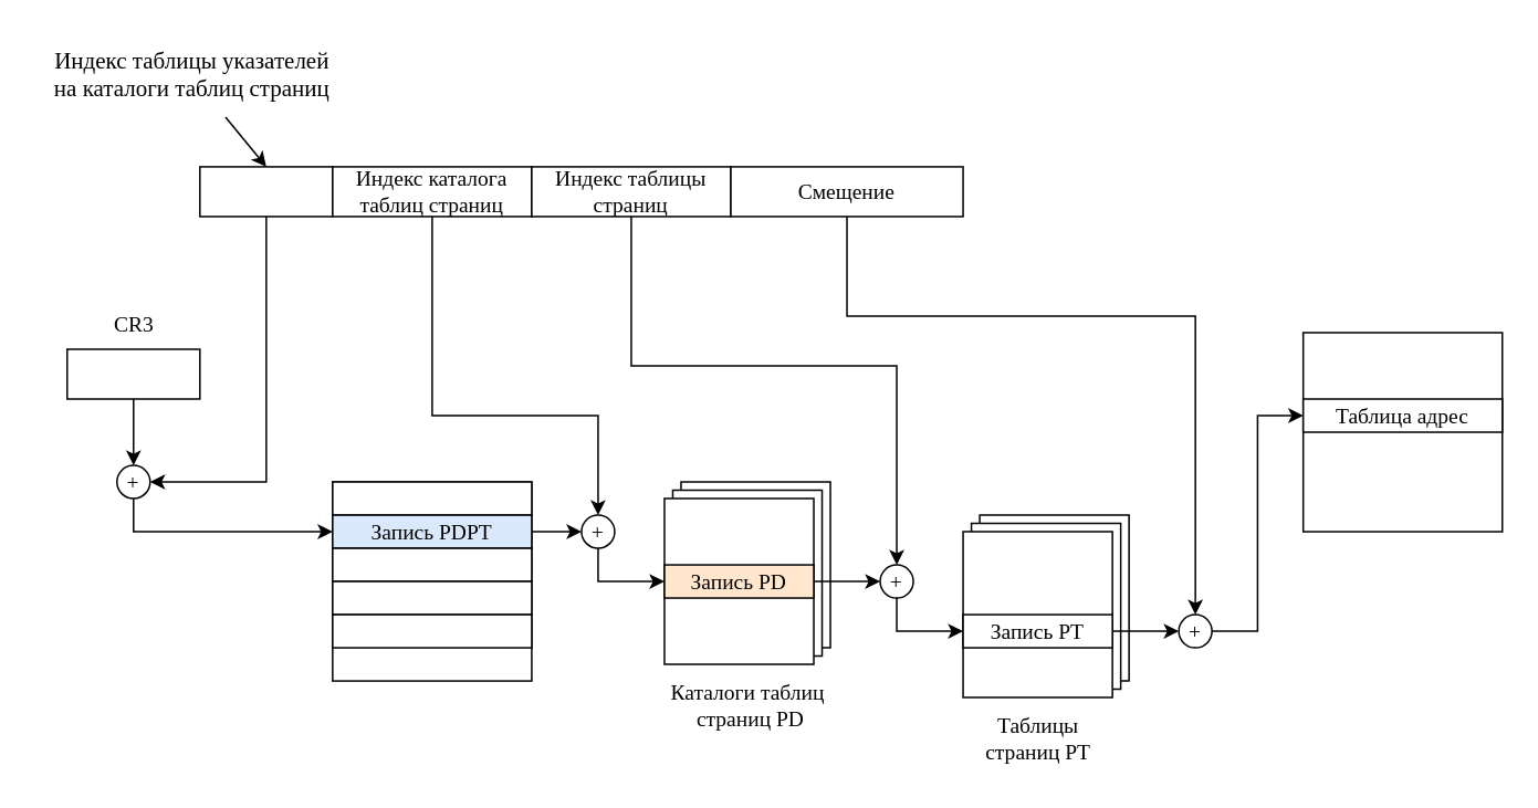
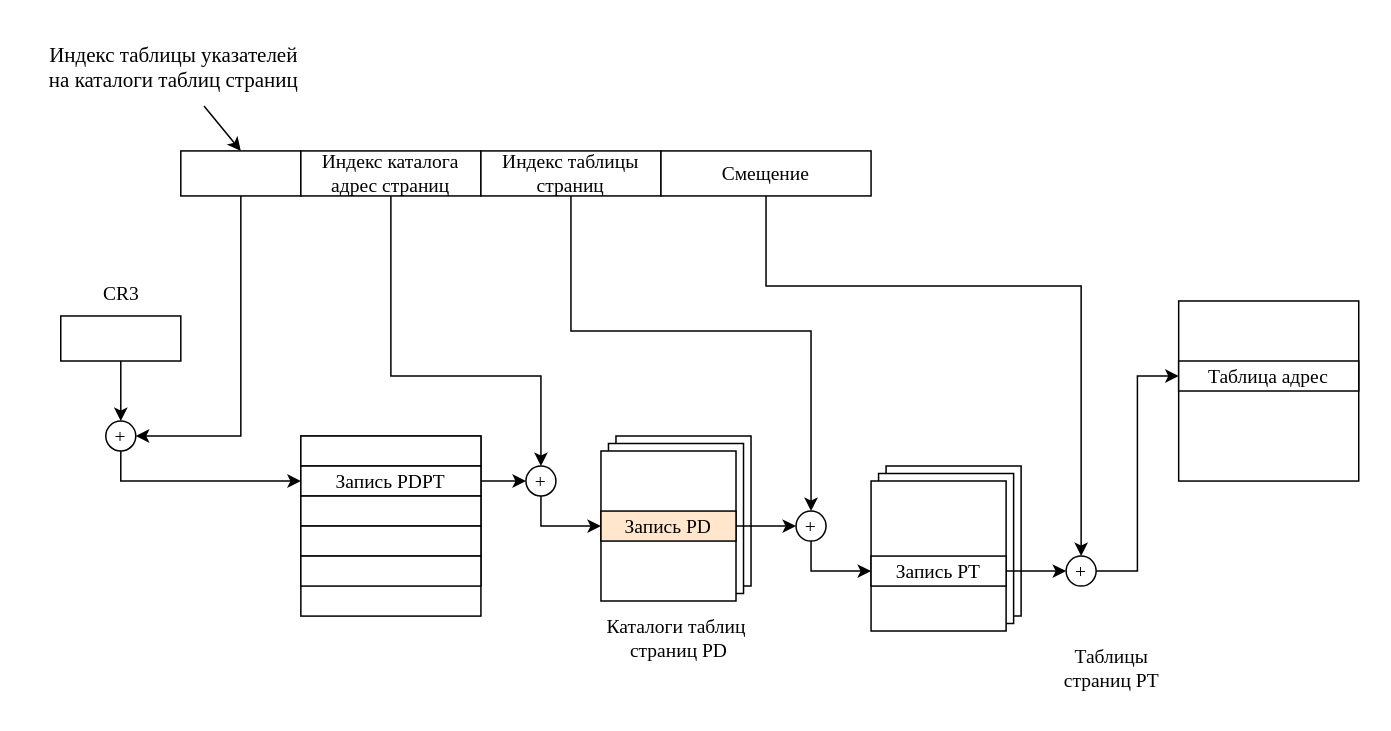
- <mxCell id="25" value="Индекс каталога таблиц страниц" style="rounded=0;whiteSpace=wrap;html=1;fontFamily=Times New Roman;fontSize=13;" vertex="1" parent="1"><mxGeometry x="200" y="100" width="120" height="30" as="geometry" /></mxCell>
+ <mxCell id="25" value="Индекс каталога адрес страниц" style="rounded=0;whiteSpace=wrap;html=1;fontFamily=Times New Roman;fontSize=13;" vertex="1" parent="1"><mxGeometry x="200" y="100" width="120" height="30" as="geometry" /></mxCell>
- <mxCell id="9" value="Запись PDPT" style="rounded=0;whiteSpace=wrap;html=1;fontFamily=Times New Roman;fontSize=13;fillColor=#dae8fc;" vertex="1" parent="1"><mxGeometry x="200" y="310" width="120" height="20" as="geometry" /></mxCell>
+ <mxCell id="9" value="Запись PDPT" style="rounded=0;whiteSpace=wrap;html=1;fontFamily=Times New Roman;fontSize=13;" vertex="1" parent="1"><mxGeometry x="200" y="310" width="120" height="20" as="geometry" /></mxCell>
- <mxCell id="20" value="Таблицы &lt;br style=&quot;font-size: 13px;&quot;&gt;страниц PT" style="text;html=1;align=center;verticalAlign=middle;resizable=0;points=[];autosize=1;strokeColor=none;fillColor=none;fontSize=13;fontFamily=Times New Roman;" vertex="1" parent="1"><mxGeometry x="580" y="425" width="90" height="40" as="geometry" /></mxCell>
+ <mxCell id="20" value="Таблицы &lt;br style=&quot;font-size: 13px;&quot;&gt;страниц PT" style="text;html=1;align=center;verticalAlign=middle;resizable=0;points=[];autosize=1;strokeColor=none;fillColor=none;fontSize=13;fontFamily=Times New Roman;" vertex="1" parent="1"><mxGeometry x="695" y="425" width="90" height="40" as="geometry" /></mxCell>
